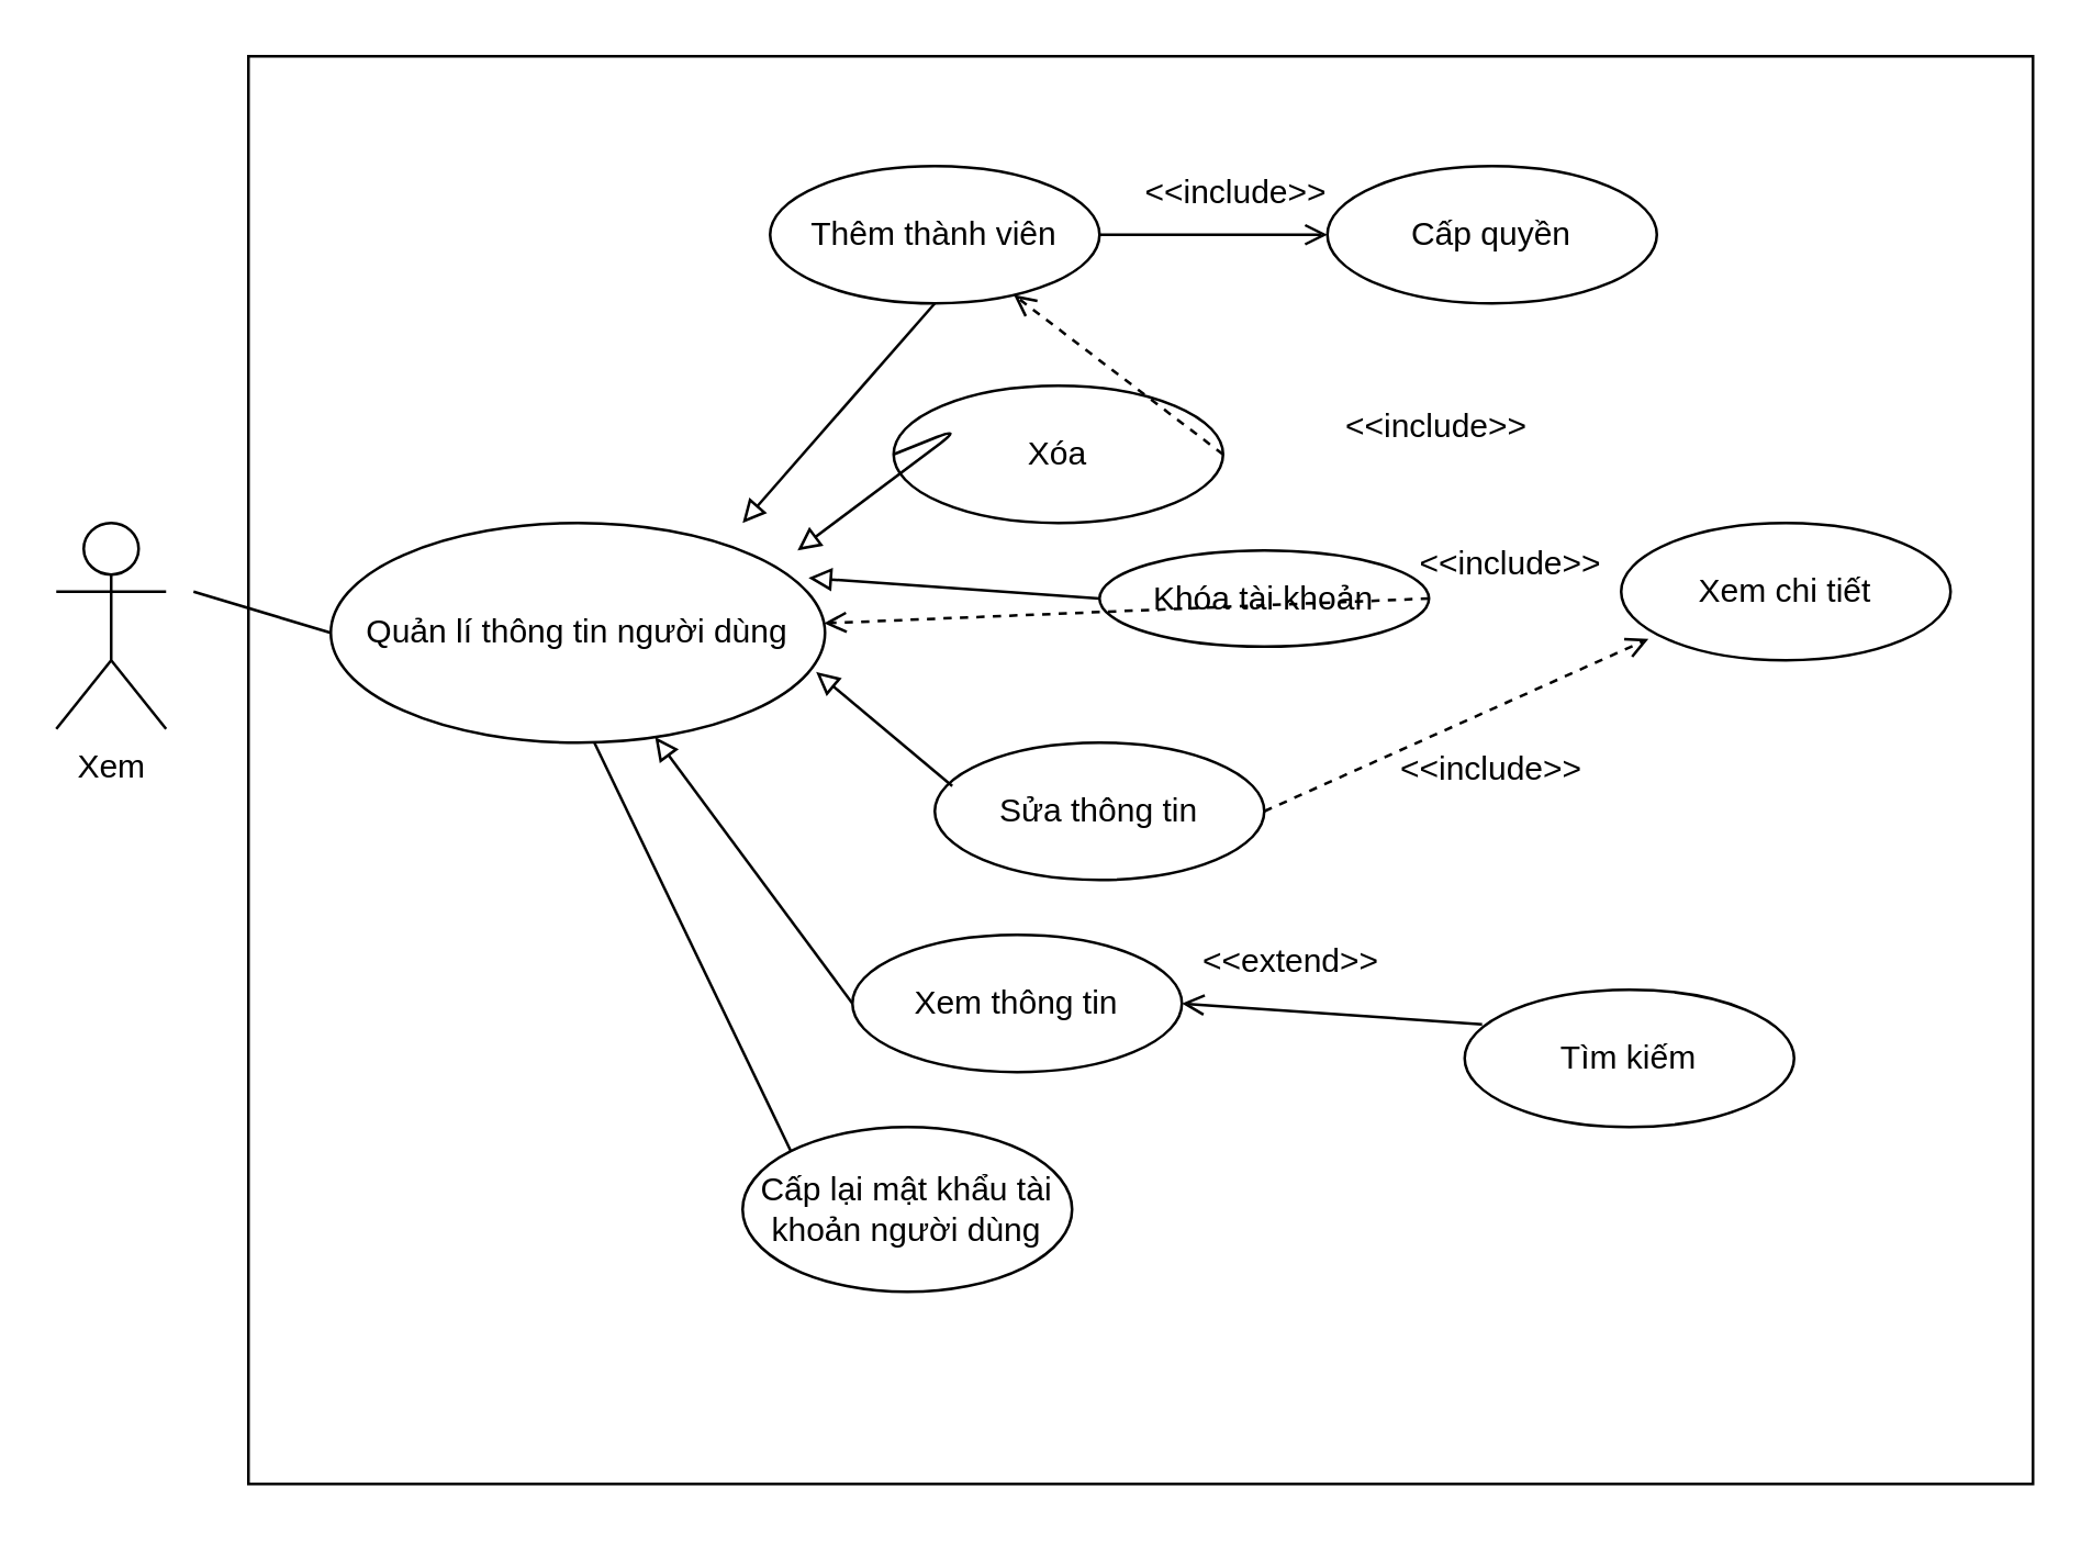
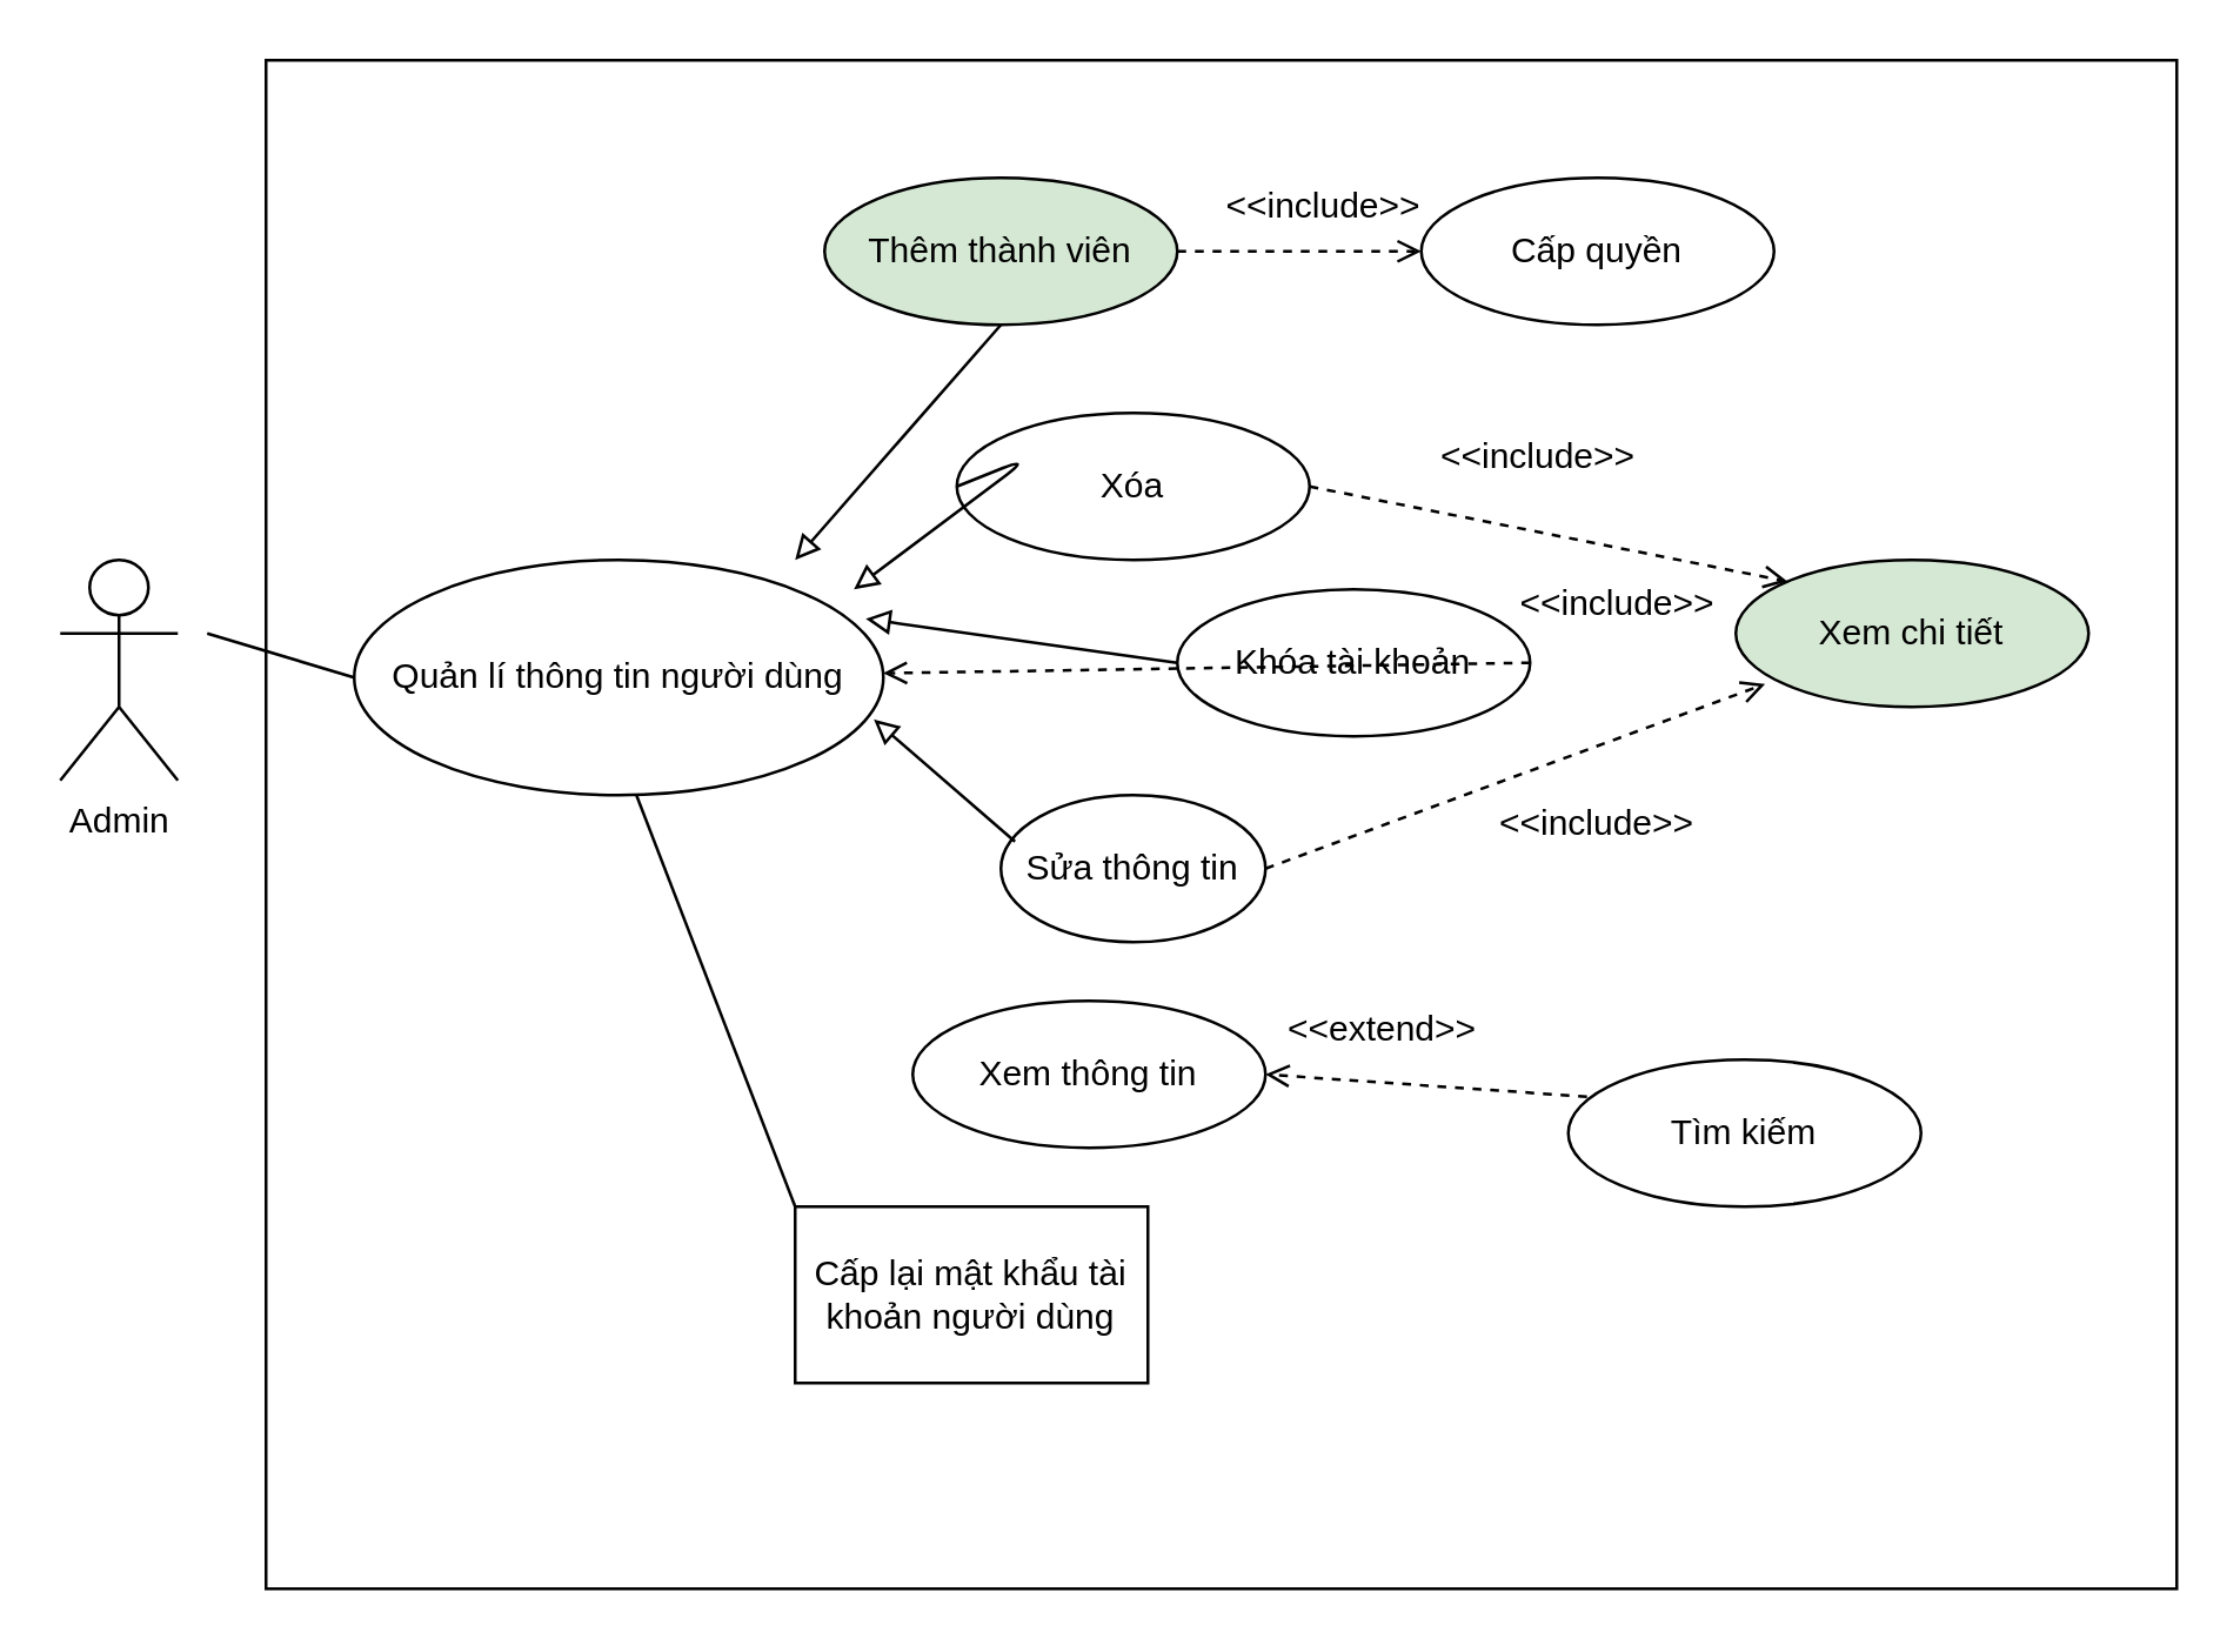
- <mxCell id="5" value="Thêm thành viên" style="ellipse;whiteSpace=wrap;html=1;" vertex="1" parent="1"><mxGeometry x="280" y="60" width="120" height="50" as="geometry" /></mxCell>
+ <mxCell id="5" value="Thêm thành viên" style="ellipse;whiteSpace=wrap;html=1;fillColor=#d5e8d4;" vertex="1" parent="1"><mxGeometry x="280" y="60" width="120" height="50" as="geometry" /></mxCell>
- <mxCell id="21" value="" style="endArrow=open;dashed=0;html=1;endFill=0;exitX=1;exitY=0.5;exitDx=0;exitDy=0;entryX=0;entryY=0.5;entryDx=0;entryDy=0;" edge="1" parent="1" source="5" target="10"><mxGeometry width="50" height="50" relative="1" as="geometry"><mxPoint x="420" y="120" as="sourcePoint" /><mxPoint x="470" y="70" as="targetPoint" /></mxGeometry></mxCell>
+ <mxCell id="21" value="" style="endArrow=open;dashed=1;html=1;endFill=0;exitX=1;exitY=0.5;exitDx=0;exitDy=0;entryX=0;entryY=0.5;entryDx=0;entryDy=0;" edge="1" parent="1" source="5" target="10"><mxGeometry width="50" height="50" relative="1" as="geometry"><mxPoint x="420" y="120" as="sourcePoint" /><mxPoint x="470" y="70" as="targetPoint" /></mxGeometry></mxCell>
- <mxCell id="22" value="" style="endArrow=open;dashed=1;html=1;endFill=0;exitX=1;exitY=0.5;exitDx=0;exitDy=0;" edge="1" parent="1" source="6" target="5"><mxGeometry width="50" height="50" relative="1" as="geometry"><mxPoint x="500" y="190" as="sourcePoint" /><mxPoint x="550" y="140" as="targetPoint" /></mxGeometry></mxCell>
+ <mxCell id="22" value="" style="endArrow=open;dashed=1;html=1;endFill=0;exitX=1;exitY=0.5;exitDx=0;exitDy=0;entryX=0;entryY=0;entryDx=0;entryDy=0;" edge="1" parent="1" source="6" target="11"><mxGeometry width="50" height="50" relative="1" as="geometry"><mxPoint x="500" y="190" as="sourcePoint" /><mxPoint x="550" y="140" as="targetPoint" /></mxGeometry></mxCell>
- <mxCell id="11" value="Xem chi tiết" style="ellipse;whiteSpace=wrap;html=1;" vertex="1" parent="1"><mxGeometry x="590" y="190" width="120" height="50" as="geometry" /></mxCell>
+ <mxCell id="11" value="Xem chi tiết" style="ellipse;whiteSpace=wrap;html=1;fillColor=#d5e8d4;" vertex="1" parent="1"><mxGeometry x="590" y="190" width="120" height="50" as="geometry" /></mxCell>
- <mxCell id="7" value="Khóa tài khoản" style="ellipse;whiteSpace=wrap;html=1;" vertex="1" parent="1"><mxGeometry x="400" y="200" width="120" height="35" as="geometry" /></mxCell>
+ <mxCell id="7" value="Khóa tài khoản" style="ellipse;whiteSpace=wrap;html=1;" vertex="1" parent="1"><mxGeometry x="400" y="200" width="120" height="50" as="geometry" /></mxCell>
- <mxCell id="2" value="Xem" style="shape=umlActor;verticalLabelPosition=bottom;labelBackgroundColor=#ffffff;verticalAlign=top;html=1;outlineConnect=0;" vertex="1" parent="1"><mxGeometry x="20" y="190" width="40" height="75" as="geometry" /></mxCell>
+ <mxCell id="2" value="Admin" style="shape=umlActor;verticalLabelPosition=bottom;labelBackgroundColor=#ffffff;verticalAlign=top;html=1;outlineConnect=0;" vertex="1" parent="1"><mxGeometry x="20" y="190" width="40" height="75" as="geometry" /></mxCell>
- <mxCell id="8" value="Sửa thông tin" style="ellipse;whiteSpace=wrap;html=1;" vertex="1" parent="1"><mxGeometry x="340" y="270" width="120" height="50" as="geometry" /></mxCell>
+ <mxCell id="8" value="Sửa thông tin" style="ellipse;whiteSpace=wrap;html=1;" vertex="1" parent="1"><mxGeometry x="340" y="270" width="90" height="50" as="geometry" /></mxCell>
- <mxCell id="19" value="" style="endArrow=block;html=1;endFill=0;exitX=0;exitY=0.5;exitDx=0;exitDy=0;" edge="1" parent="1" source="12" target="4"><mxGeometry width="50" height="50" relative="1" as="geometry"><mxPoint x="356.36" y="295.8" as="sourcePoint" /><mxPoint x="306.76" y="254.24" as="targetPoint" /></mxGeometry></mxCell>
- <mxCell id="25" value="" style="endArrow=open;dashed=0;html=1;endFill=0;exitX=0.053;exitY=0.252;exitDx=0;exitDy=0;entryX=1;entryY=0.5;entryDx=0;entryDy=0;exitPerimeter=0;" edge="1" parent="1" source="17" target="12"><mxGeometry width="50" height="50" relative="1" as="geometry"><mxPoint x="470" y="305" as="sourcePoint" /><mxPoint x="589.96" y="242.2" as="targetPoint" /></mxGeometry></mxCell>
+ <mxCell id="25" value="" style="endArrow=open;dashed=1;html=1;endFill=0;exitX=0.053;exitY=0.252;exitDx=0;exitDy=0;entryX=1;entryY=0.5;entryDx=0;entryDy=0;exitPerimeter=0;" edge="1" parent="1" source="17" target="12"><mxGeometry width="50" height="50" relative="1" as="geometry"><mxPoint x="470" y="305" as="sourcePoint" /><mxPoint x="589.96" y="242.2" as="targetPoint" /></mxGeometry></mxCell>
- <mxCell id="9" value="Cấp lại mật khẩu tài khoản người dùng" style="ellipse;whiteSpace=wrap;html=1;" vertex="1" parent="1"><mxGeometry x="270" y="410" width="120" height="60" as="geometry" /></mxCell>
+ <mxCell id="9" value="Cấp lại mật khẩu tài khoản người dùng" style="whiteSpace=wrap;html=1;rounded=0;" vertex="1" parent="1"><mxGeometry x="270" y="410" width="120" height="60" as="geometry" /></mxCell>
